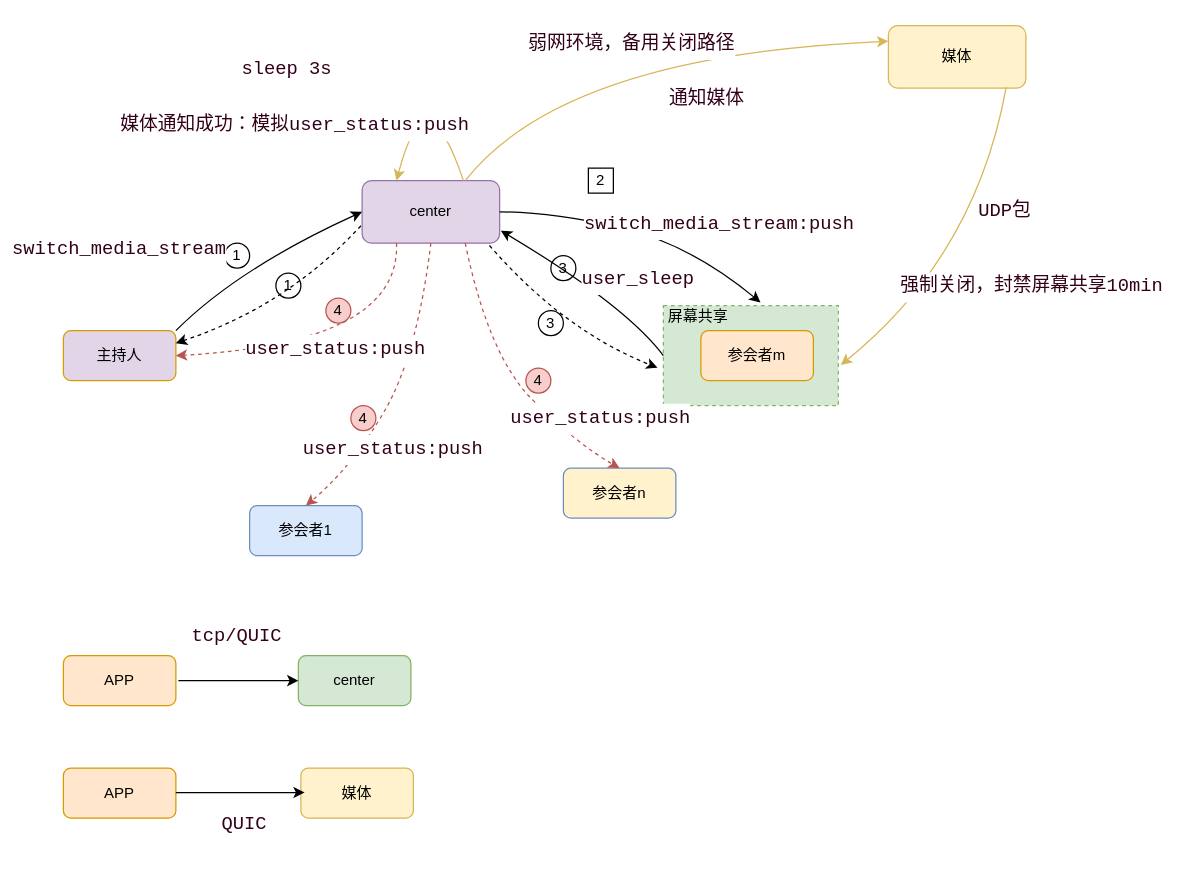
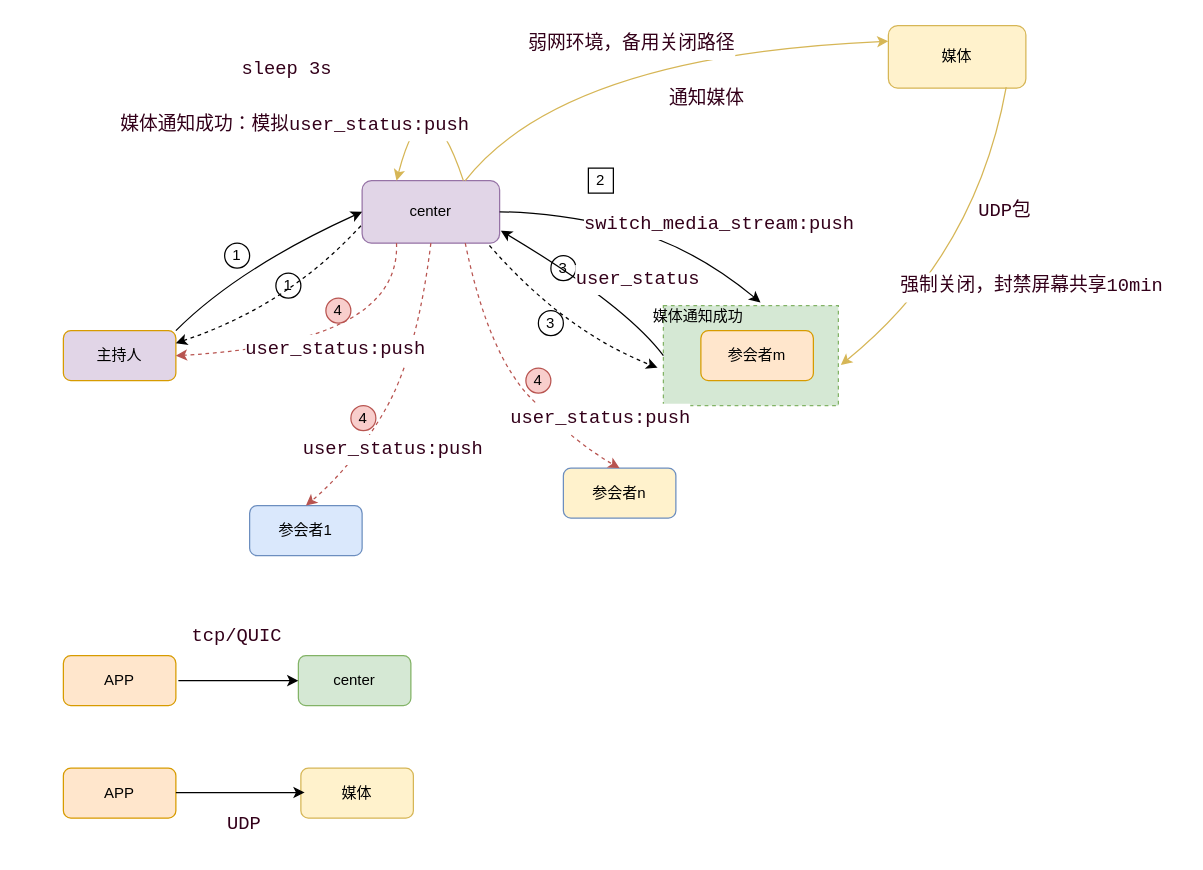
- <mxCell id="16" value="&lt;div style=&quot;background-color: rgb(255, 255, 255); font-family: Consolas, Consolas, &amp;quot;Courier New&amp;quot;, monospace; line-height: 24px;&quot;&gt;&lt;font style=&quot;font-size: 15px;&quot; color=&quot;#33001a&quot;&gt;switch_media_stream&lt;/font&gt;&lt;/div&gt;" style="rounded=0;whiteSpace=wrap;html=1;dashed=1;strokeColor=none;fillColor=none;" vertex="1" parent="1"><mxGeometry x="20" y="184" width="150" height="30" as="geometry" /></mxCell>
- <mxCell id="22" value="&lt;div style=&quot;background-color: rgb(255, 255, 255); font-family: Consolas, Consolas, &amp;quot;Courier New&amp;quot;, monospace; line-height: 24px;&quot;&gt;&lt;font style=&quot;font-size: 15px;&quot; color=&quot;#33001a&quot;&gt;user_sleep&lt;/font&gt;&lt;/div&gt;" style="rounded=0;whiteSpace=wrap;html=1;dashed=1;strokeColor=none;fillColor=none;" vertex="1" parent="1"><mxGeometry x="460" y="208" width="100" height="30" as="geometry" /></mxCell>
+ <mxCell id="22" value="&lt;div style=&quot;background-color: rgb(255, 255, 255); font-family: Consolas, Consolas, &amp;quot;Courier New&amp;quot;, monospace; line-height: 24px;&quot;&gt;&lt;font style=&quot;font-size: 15px;&quot; color=&quot;#33001a&quot;&gt;user_status&lt;/font&gt;&lt;/div&gt;" style="rounded=0;whiteSpace=wrap;html=1;dashed=1;strokeColor=none;fillColor=none;" vertex="1" parent="1"><mxGeometry x="460" y="208" width="100" height="30" as="geometry" /></mxCell>
- <mxCell id="7" value="屏幕共享" style="rounded=0;whiteSpace=wrap;html=1;dashed=1;strokeColor=none;fillColor=none;" vertex="1" parent="1"><mxGeometry x="513" y="238" width="90" height="30" as="geometry" /></mxCell>
+ <mxCell id="7" value="媒体通知成功" style="rounded=0;whiteSpace=wrap;html=1;dashed=1;strokeColor=none;fillColor=none;" vertex="1" parent="1"><mxGeometry x="513" y="238" width="90" height="30" as="geometry" /></mxCell>
- <mxCell id="48" value="&lt;div style=&quot;background-color: rgb(255, 255, 255); font-family: Consolas, Consolas, &amp;quot;Courier New&amp;quot;, monospace; line-height: 24px;&quot;&gt;&lt;font style=&quot;font-size: 15px;&quot; color=&quot;#33001a&quot;&gt;QUIC&lt;/font&gt;&lt;/div&gt;" style="rounded=0;whiteSpace=wrap;html=1;dashed=1;strokeColor=none;fillColor=none;" vertex="1" parent="1"><mxGeometry x="130" y="644" width="130" height="30" as="geometry" /></mxCell>
+ <mxCell id="48" value="&lt;div style=&quot;background-color: rgb(255, 255, 255); font-family: Consolas, Consolas, &amp;quot;Courier New&amp;quot;, monospace; line-height: 24px;&quot;&gt;&lt;font style=&quot;font-size: 15px;&quot; color=&quot;#33001a&quot;&gt;UDP&lt;/font&gt;&lt;/div&gt;" style="rounded=0;whiteSpace=wrap;html=1;dashed=1;strokeColor=none;fillColor=none;" vertex="1" parent="1"><mxGeometry x="130" y="644" width="130" height="30" as="geometry" /></mxCell>
